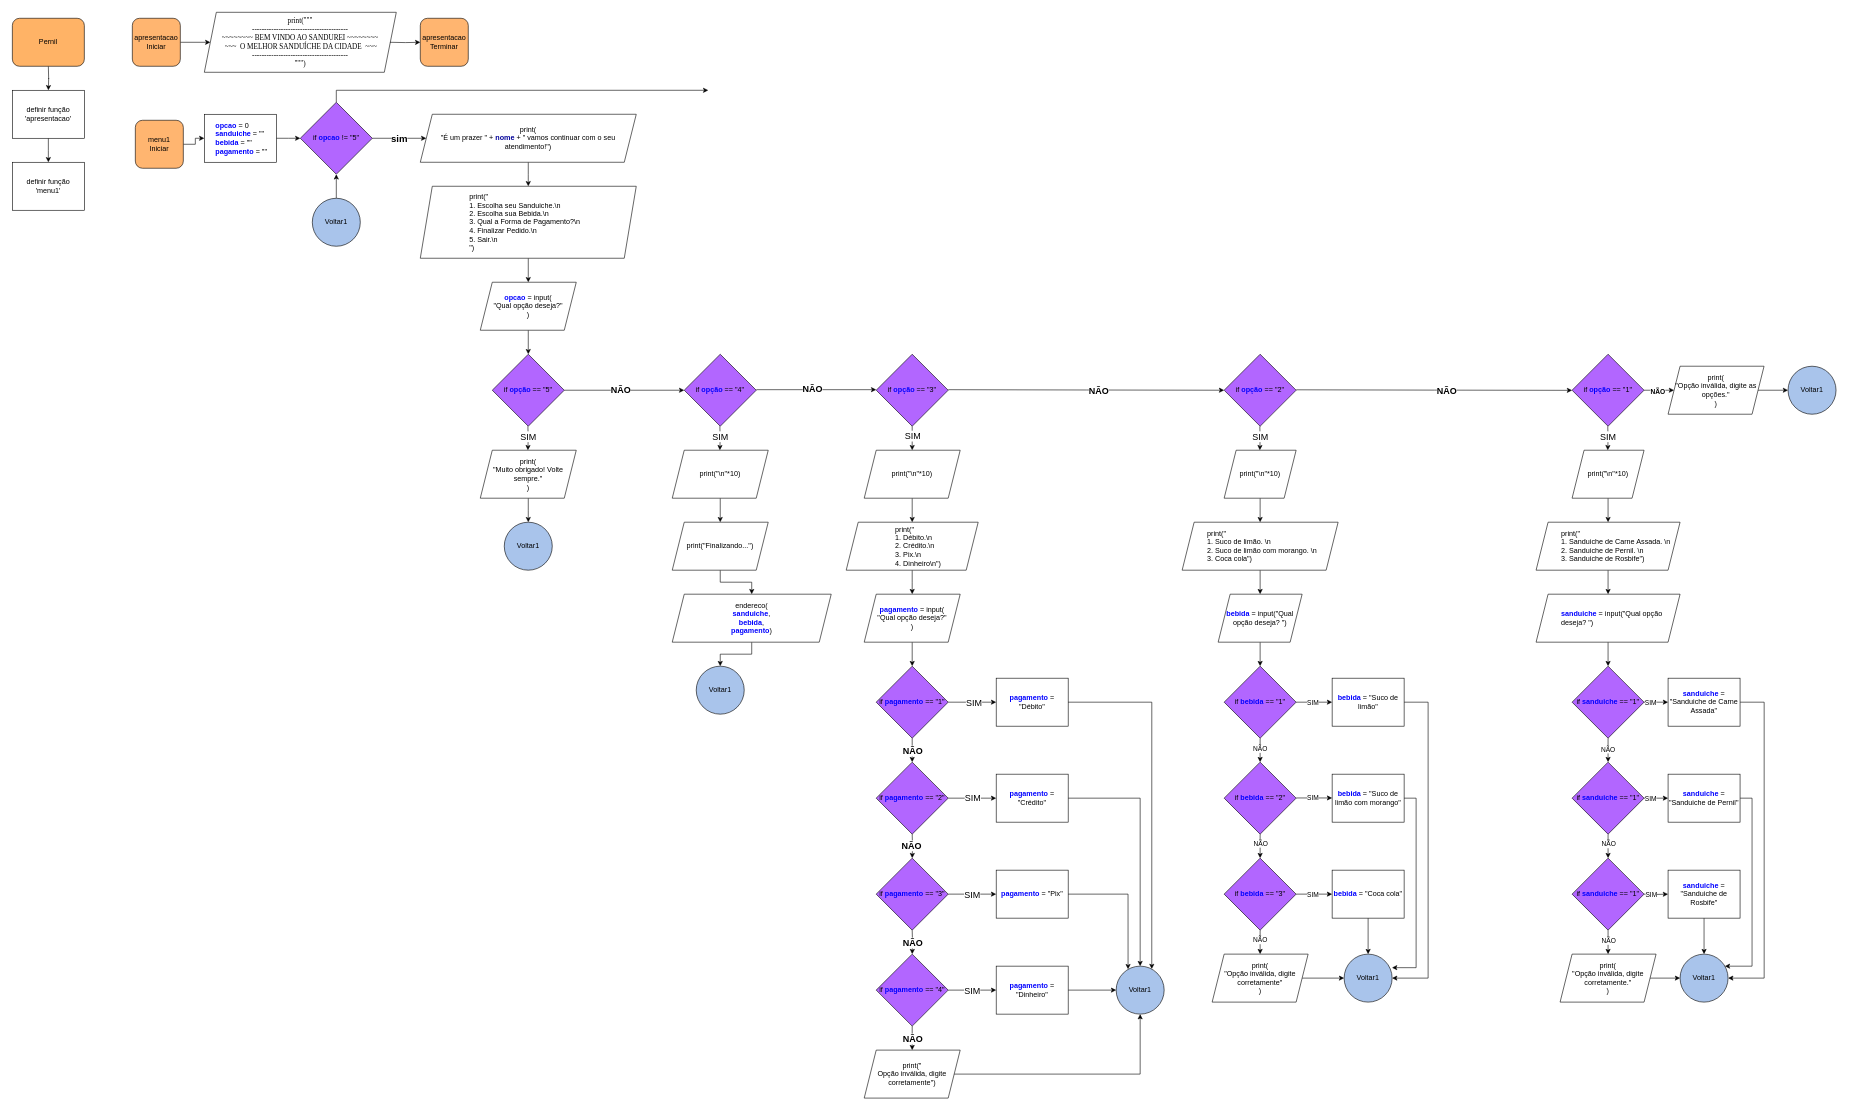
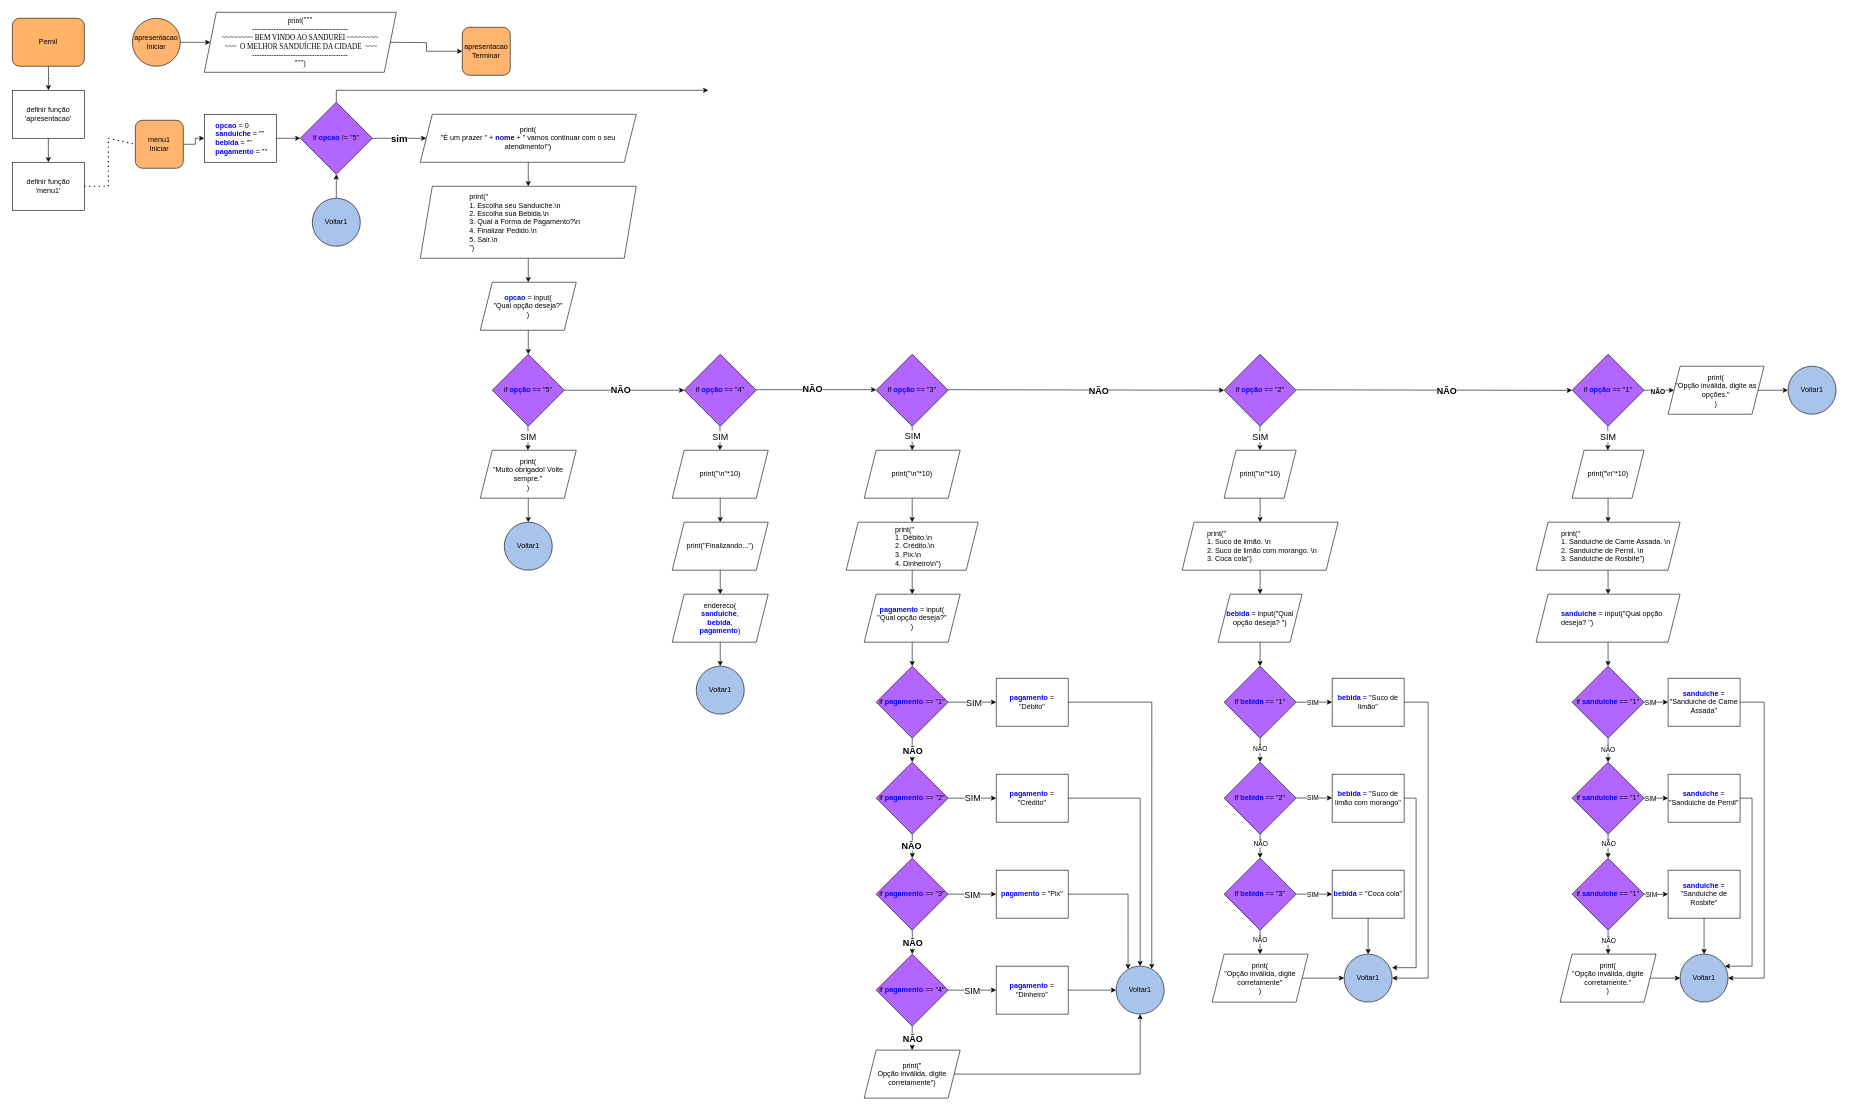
- <mxCell id="7" value="&lt;div&gt;apresentacao&lt;/div&gt;&lt;div&gt;Iniciar&lt;/div&gt;" style="whiteSpace=wrap;html=1;aspect=fixed;fillColor=#FFB570;rounded=1;" parent="1" vertex="1"><mxGeometry x="220" y="30" width="80" height="80" as="geometry" /></mxCell>
+ <mxCell id="7" value="&lt;div&gt;apresentacao&lt;/div&gt;&lt;div&gt;Iniciar&lt;/div&gt;" style="ellipse;whiteSpace=wrap;html=1;aspect=fixed;fillColor=#FFB570;" parent="1" vertex="1"><mxGeometry x="220" y="30" width="80" height="80" as="geometry" /></mxCell>
- <mxCell id="8" value="&lt;div&gt;apresentacao&lt;/div&gt;&lt;div&gt;Terminar&lt;br&gt;&lt;/div&gt;" style="whiteSpace=wrap;html=1;aspect=fixed;fillColor=#FFB570;rounded=1;" parent="1" vertex="1"><mxGeometry x="700" y="30" width="80" height="80" as="geometry" /></mxCell>
+ <mxCell id="8" value="&lt;div&gt;apresentacao&lt;/div&gt;&lt;div&gt;Terminar&lt;br&gt;&lt;/div&gt;" style="whiteSpace=wrap;html=1;aspect=fixed;fillColor=#FFB570;rounded=1;" parent="1" vertex="1"><mxGeometry x="770" y="45" width="80" height="80" as="geometry" /></mxCell>
+ <mxCell id="14" value="" style="endArrow=none;dashed=1;html=1;dashPattern=1 3;strokeWidth=2;rounded=0;exitX=1;exitY=0.5;exitDx=0;exitDy=0;entryX=0;entryY=0.5;entryDx=0;entryDy=0;" parent="1" source="11" target="13" edge="1"><mxGeometry width="50" height="50" relative="1" as="geometry"><mxPoint x="210" y="280" as="sourcePoint" /><mxPoint x="260" y="230" as="targetPoint" /><Array as="points"><mxPoint x="180" y="310" /><mxPoint x="180" y="230" /></Array></mxGeometry></mxCell>
- <mxCell id="38" value="endereco(&lt;br&gt;&lt;b&gt;&lt;font color=&quot;#0000ff&quot;&gt;sanduiche&lt;/font&gt;&lt;/b&gt;,&lt;br&gt;&lt;b&gt;&lt;font color=&quot;#0000ff&quot;&gt;bebida&lt;/font&gt;&lt;/b&gt;,&lt;br&gt;&lt;b&gt;&lt;font color=&quot;#0000ff&quot;&gt;pagamento&lt;/font&gt;&lt;/b&gt;)" style="shape=parallelogram;perimeter=parallelogramPerimeter;whiteSpace=wrap;html=1;fixedSize=1;" parent="1" vertex="1"><mxGeometry x="1120" y="990" width="265" height="80" as="geometry" /></mxCell>
+ <mxCell id="38" value="endereco(&lt;br&gt;&lt;b&gt;&lt;font color=&quot;#0000ff&quot;&gt;sanduiche&lt;/font&gt;&lt;/b&gt;,&lt;br&gt;&lt;b&gt;&lt;font color=&quot;#0000ff&quot;&gt;bebida&lt;/font&gt;&lt;/b&gt;,&lt;br&gt;&lt;b&gt;&lt;font color=&quot;#0000ff&quot;&gt;pagamento&lt;/font&gt;&lt;/b&gt;)" style="shape=parallelogram;perimeter=parallelogramPerimeter;whiteSpace=wrap;html=1;fixedSize=1;" parent="1" vertex="1"><mxGeometry x="1120" y="990" width="160" height="80" as="geometry" /></mxCell>
